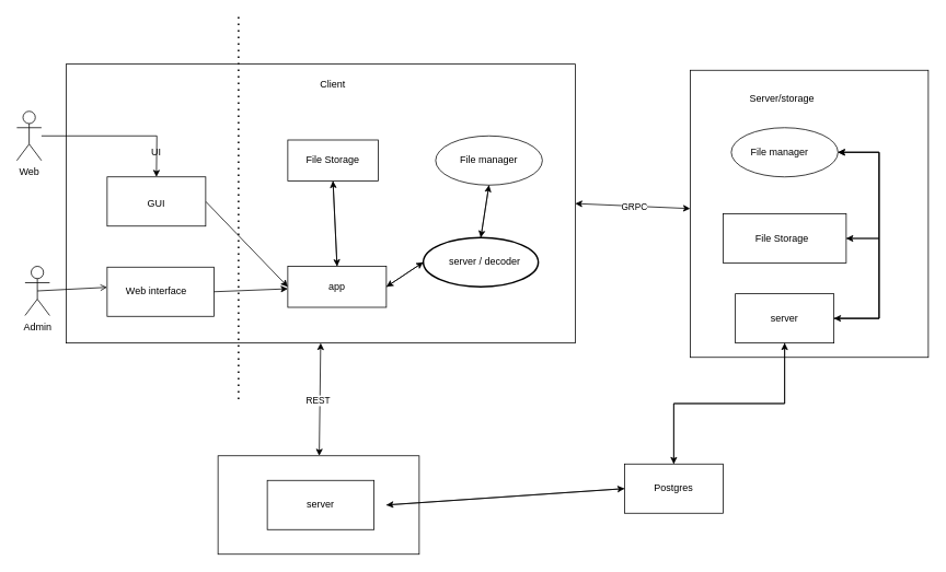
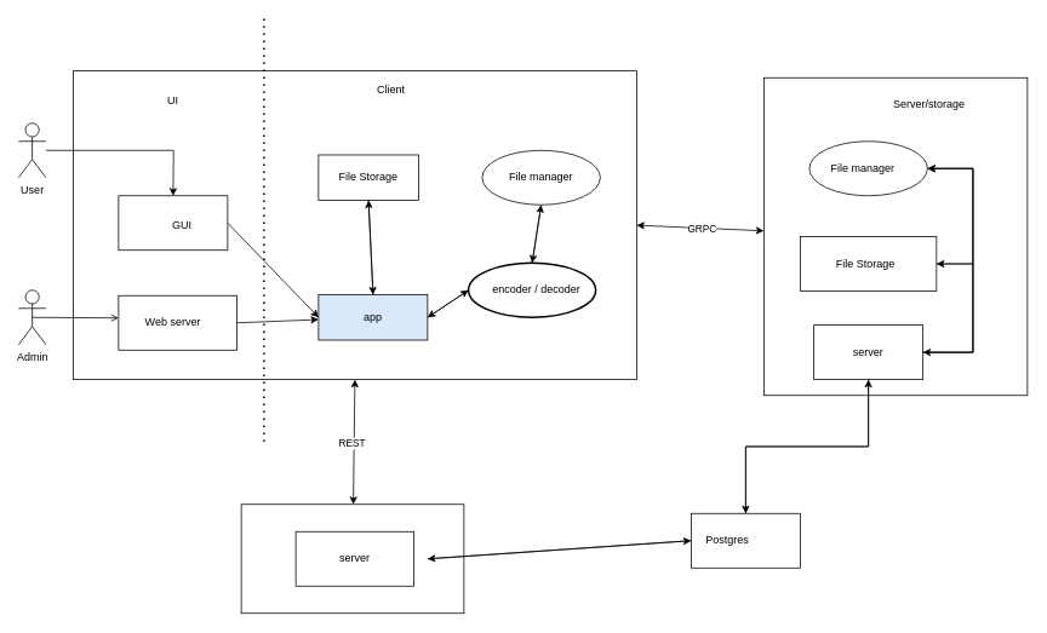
- <mxCell id="23" value="&lt;div&gt;Client&lt;/div&gt;&lt;div&gt;&lt;br&gt;&lt;/div&gt;" style="text;html=1;strokeColor=none;fillColor=none;align=center;verticalAlign=middle;whiteSpace=wrap;rounded=0;" vertex="1" parent="1"><mxGeometry x="375" y="95" width="60" height="30" as="geometry" /></mxCell>
+ <mxCell id="23" value="&lt;div&gt;Client&lt;/div&gt;&lt;div&gt;&lt;br&gt;&lt;/div&gt;" style="text;html=1;strokeColor=none;fillColor=none;align=center;verticalAlign=middle;whiteSpace=wrap;rounded=0;" vertex="1" parent="1"><mxGeometry x="400" y="90" width="60" height="30" as="geometry" /></mxCell>
- <mxCell id="21" value="Server/storage" style="text;html=1;strokeColor=none;fillColor=none;align=center;verticalAlign=middle;whiteSpace=wrap;rounded=0;" vertex="1" parent="1"><mxGeometry x="887.08" y="105" width="130" height="30" as="geometry" /></mxCell>
+ <mxCell id="21" value="Server/storage" style="text;html=1;strokeColor=none;fillColor=none;align=center;verticalAlign=middle;whiteSpace=wrap;rounded=0;" vertex="1" parent="1"><mxGeometry x="957.08" y="100" width="130" height="30" as="geometry" /></mxCell>
- <mxCell id="24" value="UI" style="text;html=1;strokeColor=none;fillColor=none;align=center;verticalAlign=middle;whiteSpace=wrap;rounded=0;" vertex="1" parent="1"><mxGeometry x="160" y="170" width="60" height="30" as="geometry" /></mxCell>
+ <mxCell id="24" value="UI" style="text;html=1;strokeColor=none;fillColor=none;align=center;verticalAlign=middle;whiteSpace=wrap;rounded=0;" vertex="1" parent="1"><mxGeometry x="160" y="95" width="60" height="30" as="geometry" /></mxCell>
- <mxCell id="37" value="Web" style="shape=umlActor;verticalLabelPosition=bottom;verticalAlign=top;html=1;outlineConnect=0;" vertex="1" parent="1"><mxGeometry x="20" y="135" width="30" height="60" as="geometry" /></mxCell>
+ <mxCell id="37" value="User" style="shape=umlActor;verticalLabelPosition=bottom;verticalAlign=top;html=1;outlineConnect=0;" vertex="1" parent="1"><mxGeometry x="20" y="135" width="30" height="60" as="geometry" /></mxCell>
- <mxCell id="28" value="&lt;div&gt;GUI&lt;/div&gt;" style="text;html=1;strokeColor=none;fillColor=none;align=center;verticalAlign=middle;whiteSpace=wrap;rounded=0;" vertex="1" parent="1"><mxGeometry x="160" y="232.5" width="60" height="30" as="geometry" /></mxCell>
+ <mxCell id="28" value="&lt;div&gt;GUI&lt;/div&gt;" style="text;html=1;strokeColor=none;fillColor=none;align=center;verticalAlign=middle;whiteSpace=wrap;rounded=0;" vertex="1" parent="1"><mxGeometry x="170" y="232.5" width="60" height="30" as="geometry" /></mxCell>
- <mxCell id="17" value="server / decoder" style="text;html=1;strokeColor=none;fillColor=none;align=center;verticalAlign=middle;whiteSpace=wrap;rounded=0;" vertex="1" parent="1"><mxGeometry x="540" y="304" width="100" height="30" as="geometry" /></mxCell>
+ <mxCell id="17" value="encoder / decoder" style="text;html=1;strokeColor=none;fillColor=none;align=center;verticalAlign=middle;whiteSpace=wrap;rounded=0;" vertex="1" parent="1"><mxGeometry x="540" y="304" width="100" height="30" as="geometry" /></mxCell>
- <mxCell id="7" value="app" style="html=1;whiteSpace=wrap;" vertex="1" parent="1"><mxGeometry x="350" y="324" width="120" height="50" as="geometry" /></mxCell>
+ <mxCell id="7" value="app" style="html=1;whiteSpace=wrap;fillColor=#dae8fc;" vertex="1" parent="1"><mxGeometry x="350" y="324" width="120" height="50" as="geometry" /></mxCell>
- <mxCell id="39" value="Admin" style="shape=umlActor;verticalLabelPosition=bottom;verticalAlign=top;html=1;outlineConnect=0;" vertex="1" parent="1"><mxGeometry x="30" y="324" width="30" height="60" as="geometry" /></mxCell>
+ <mxCell id="39" value="Admin" style="shape=umlActor;verticalLabelPosition=bottom;verticalAlign=top;html=1;outlineConnect=0;" vertex="1" parent="1"><mxGeometry x="20" y="319" width="30" height="60" as="geometry" /></mxCell>
- <mxCell id="30" value="Web interface" style="text;html=1;strokeColor=none;fillColor=none;align=center;verticalAlign=middle;whiteSpace=wrap;rounded=0;" vertex="1" parent="1"><mxGeometry x="120" y="340" width="140" height="30" as="geometry" /></mxCell>
+ <mxCell id="30" value="Web server" style="text;html=1;strokeColor=none;fillColor=none;align=center;verticalAlign=middle;whiteSpace=wrap;rounded=0;" vertex="1" parent="1"><mxGeometry x="120" y="340" width="140" height="30" as="geometry" /></mxCell>
- <mxCell id="35" value="Postgres" style="text;html=1;strokeColor=none;fillColor=none;align=center;verticalAlign=middle;whiteSpace=wrap;rounded=0;" vertex="1" parent="1"><mxGeometry x="790" y="580" width="60" height="30" as="geometry" /></mxCell>
+ <mxCell id="35" value="Postgres" style="text;html=1;strokeColor=none;fillColor=none;align=center;verticalAlign=middle;whiteSpace=wrap;rounded=0;" vertex="1" parent="1"><mxGeometry x="770" y="580" width="60" height="30" as="geometry" /></mxCell>
